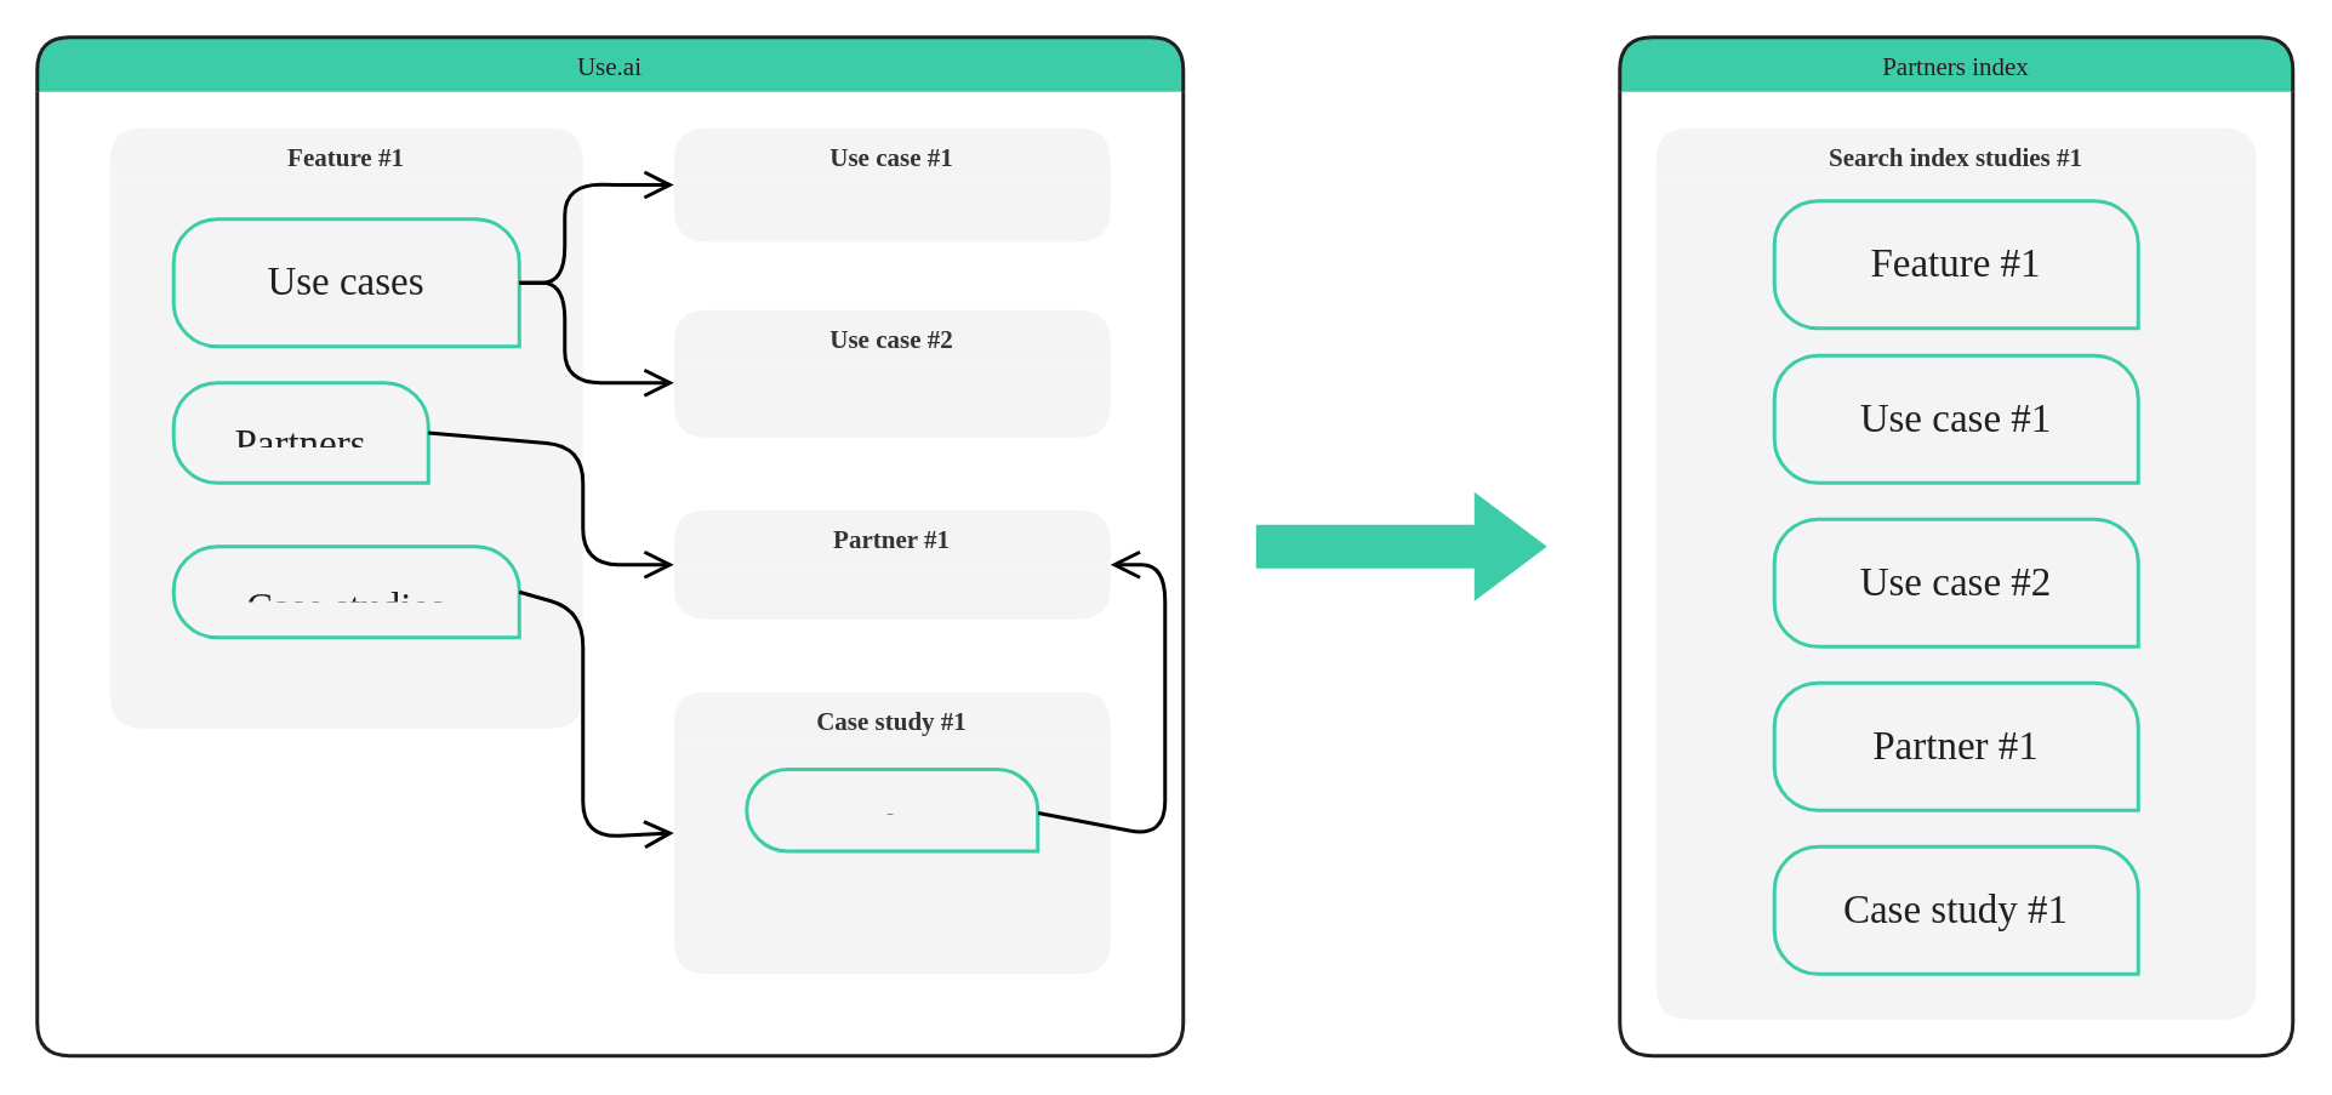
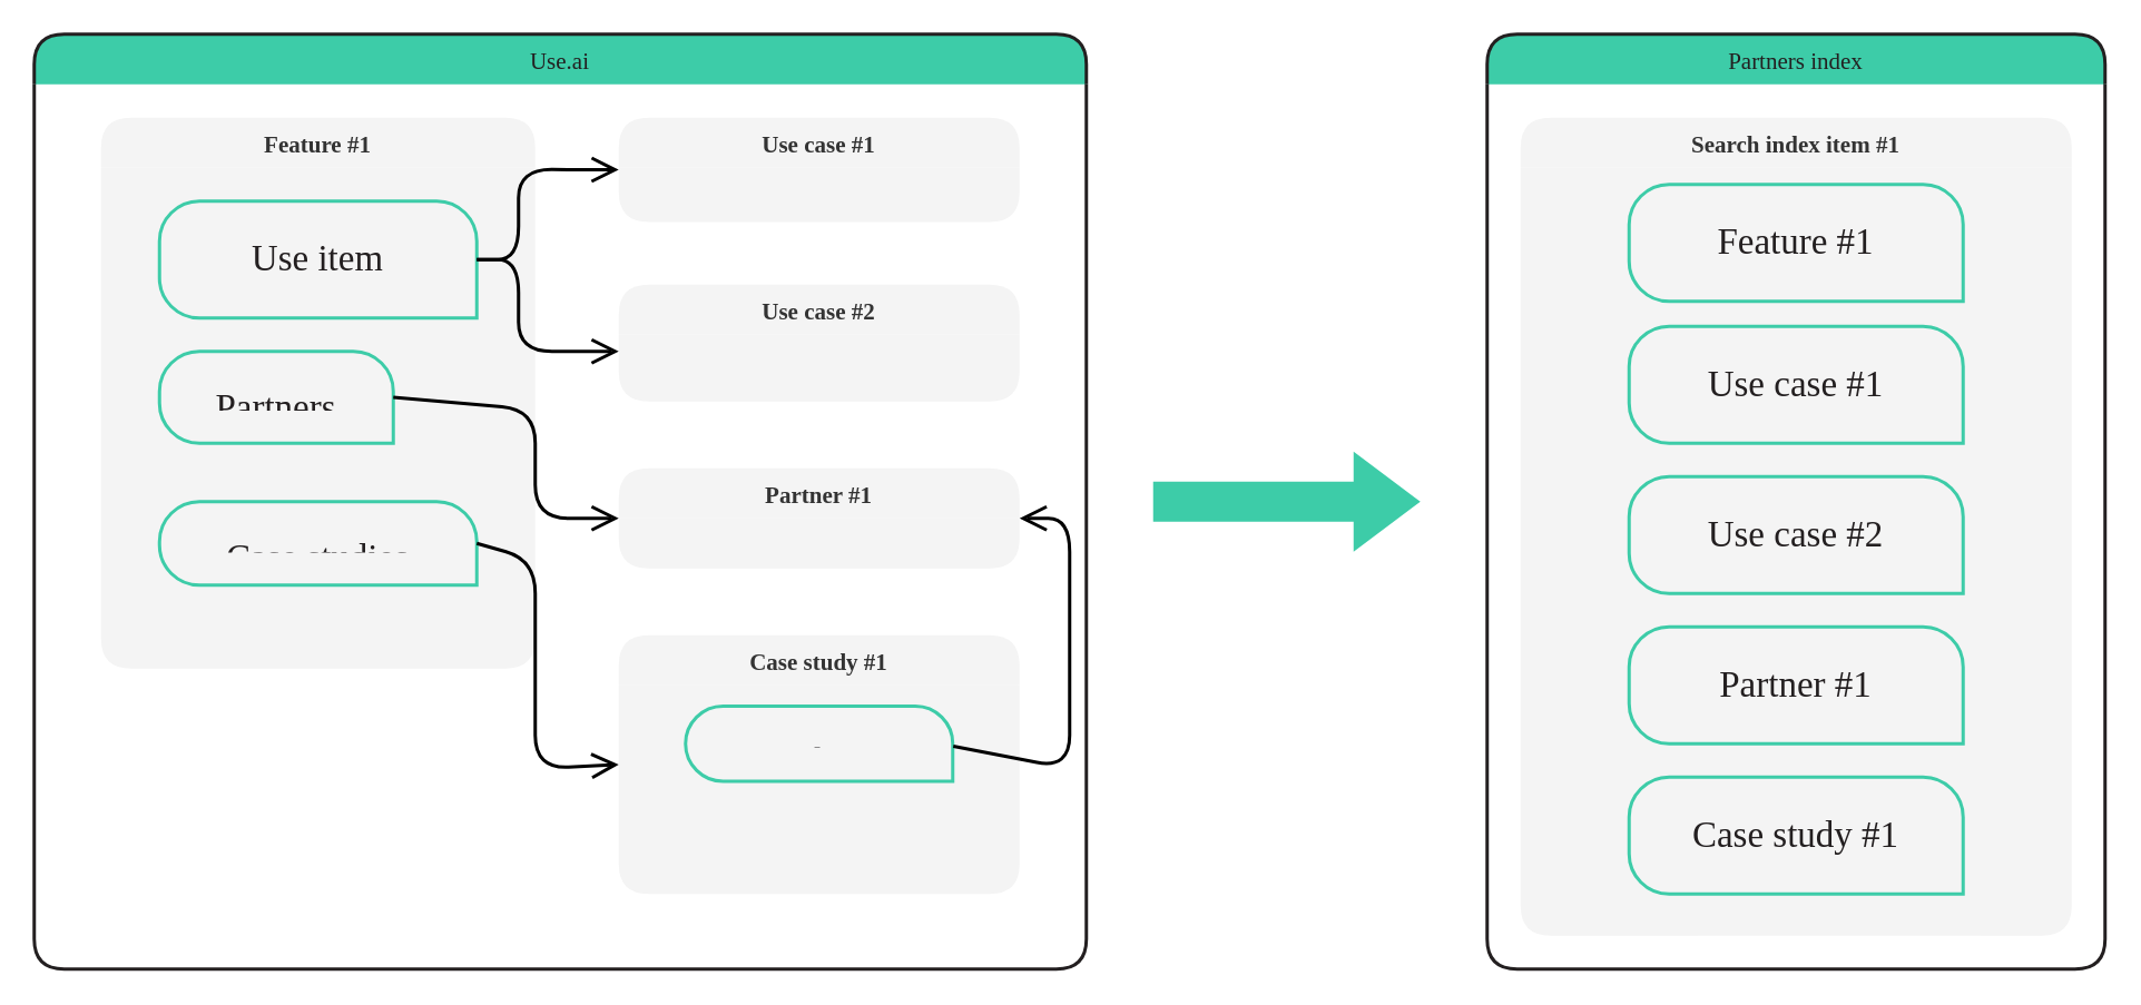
- <mxCell id="18" value="Search index studies #1" style="swimlane;childLayout=stackLayout;horizontal=1;startSize=30;horizontalStack=0;rounded=1;fontSize=14;fontStyle=1;strokeWidth=2;resizeParent=0;resizeLast=1;shadow=0;dashed=0;align=center;glass=0;sketch=0;fontFamily=Work Sans;fontSource=https%3A%2F%2Ffonts.googleapis.com%2Fcss%3Ffamily%3DWork%2BSans;swimlaneLine=0;expand=1;collapsible=0;swimlaneBody=1;swimlaneHead=1;arcSize=20;fillStyle=auto;fillColor=#f4f4f4;fontColor=#333333;strokeColor=none;overflow=hidden;container=1;swimlaneFillColor=#F4F4F4;spacingLeft=20;spacingRight=20;dropTarget=0;" parent="1" vertex="1"><mxGeometry x="910" y="70" width="330" height="490" as="geometry" /></mxCell>
+ <mxCell id="18" value="Search index item #1" style="swimlane;childLayout=stackLayout;horizontal=1;startSize=30;horizontalStack=0;rounded=1;fontSize=14;fontStyle=1;strokeWidth=2;resizeParent=0;resizeLast=1;shadow=0;dashed=0;align=center;glass=0;sketch=0;fontFamily=Work Sans;fontSource=https%3A%2F%2Ffonts.googleapis.com%2Fcss%3Ffamily%3DWork%2BSans;swimlaneLine=0;expand=1;collapsible=0;swimlaneBody=1;swimlaneHead=1;arcSize=20;fillStyle=auto;fillColor=#f4f4f4;fontColor=#333333;strokeColor=none;overflow=hidden;container=1;swimlaneFillColor=#F4F4F4;spacingLeft=20;spacingRight=20;dropTarget=0;" parent="1" vertex="1"><mxGeometry x="910" y="70" width="330" height="490" as="geometry" /></mxCell>
- <mxCell id="4" value="Use cases" style="verticalLabelPosition=middle;verticalAlign=middle;html=1;shape=mxgraph.basic.three_corner_round_rect;dx=12;whiteSpace=wrap;rounded=1;glass=0;flipV=0;strokeWidth=2;perimeterSpacing=0;strokeColor=#3DCCA8;fillColor=none;flipH=1;labelPosition=center;align=center;fontColor=#231F20;fontSize=22;fontFamily=Work Sans;fontSource=https%3A%2F%2Ffonts.googleapis.com%2Fcss%3Ffamily%3DWork%2BSans;spacing=20;overflow=hidden;" parent="1" vertex="1"><mxGeometry x="95" y="120" width="190" height="70" as="geometry" /></mxCell>
+ <mxCell id="4" value="Use item" style="verticalLabelPosition=middle;verticalAlign=middle;html=1;shape=mxgraph.basic.three_corner_round_rect;dx=12;whiteSpace=wrap;rounded=1;glass=0;flipV=0;strokeWidth=2;perimeterSpacing=0;strokeColor=#3DCCA8;fillColor=none;flipH=1;labelPosition=center;align=center;fontColor=#231F20;fontSize=22;fontFamily=Work Sans;fontSource=https%3A%2F%2Ffonts.googleapis.com%2Fcss%3Ffamily%3DWork%2BSans;spacing=20;overflow=hidden;" parent="1" vertex="1"><mxGeometry x="95" y="120" width="190" height="70" as="geometry" /></mxCell>
